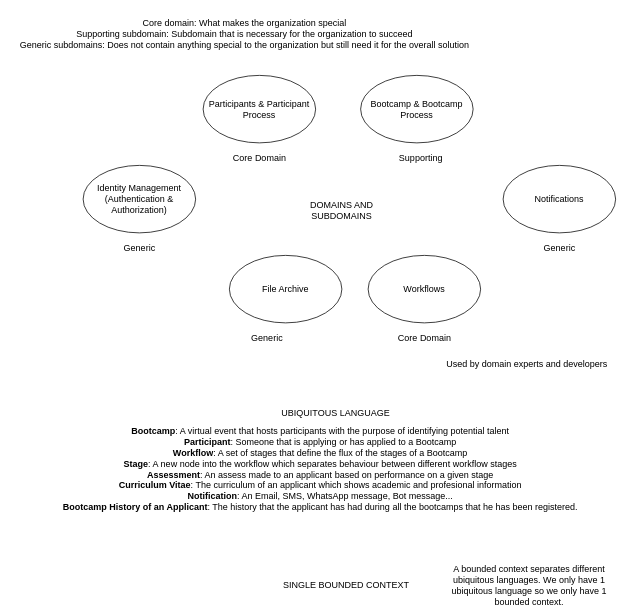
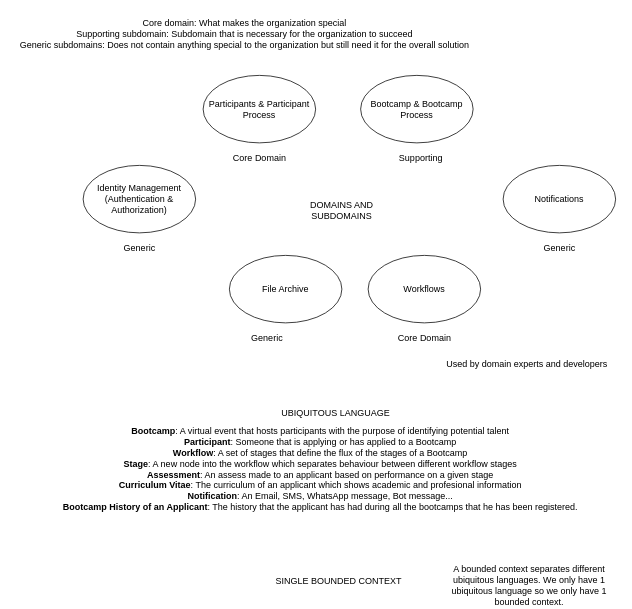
- <mxCell id="19" value="SINGLE BOUNDED CONTEXT" style="text;html=1;strokeColor=none;fillColor=none;align=center;verticalAlign=middle;whiteSpace=wrap;rounded=0;" vertex="1" parent="1"><mxGeometry x="362" y="770" width="198" height="20" as="geometry" /></mxCell>
+ <mxCell id="19" value="SINGLE BOUNDED CONTEXT" style="text;html=1;strokeColor=none;fillColor=none;align=center;verticalAlign=middle;whiteSpace=wrap;rounded=0;" vertex="1" parent="1"><mxGeometry x="352" y="765" width="198" height="20" as="geometry" /></mxCell>
